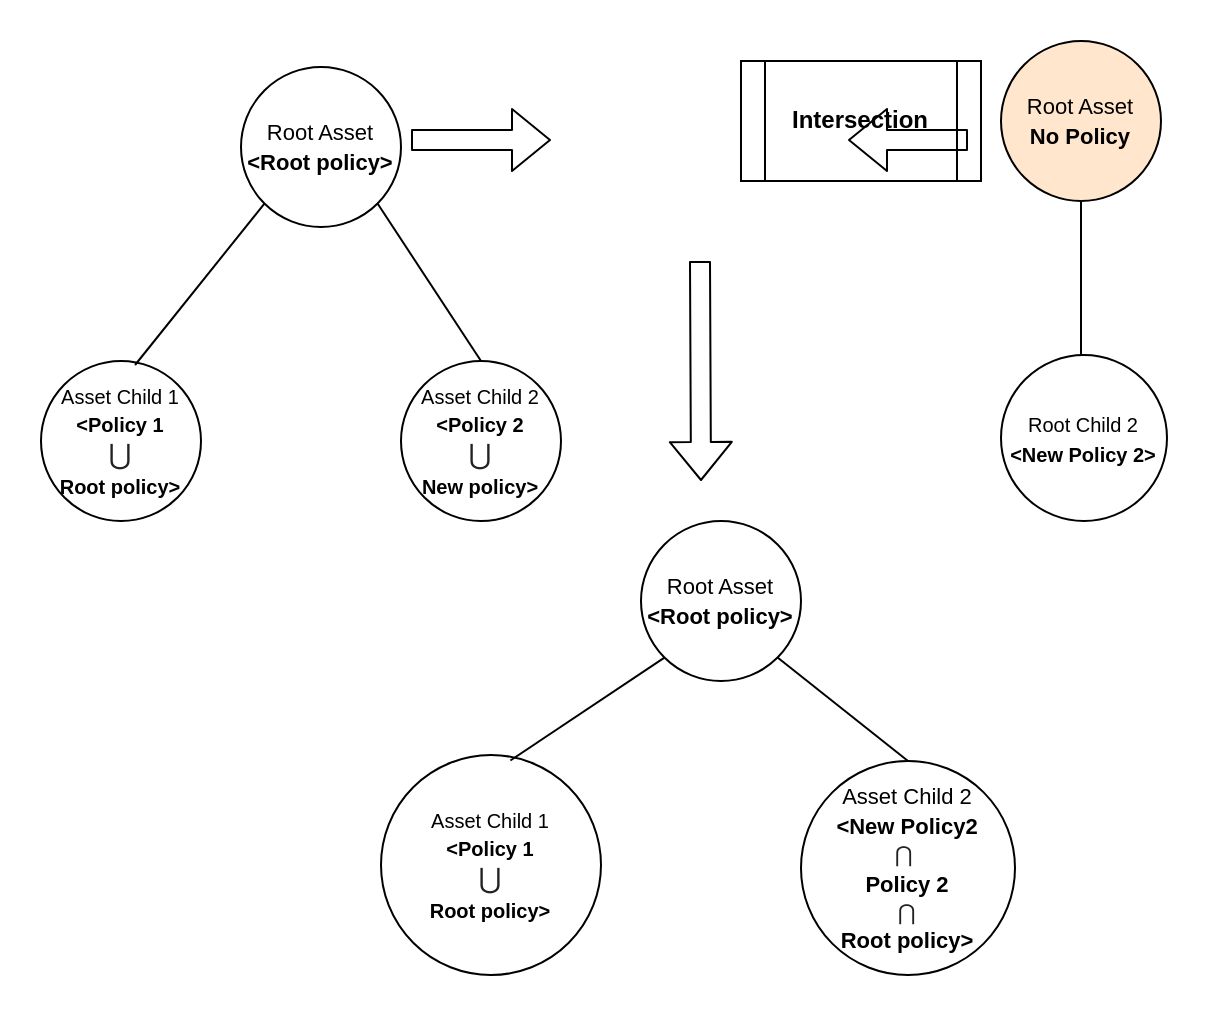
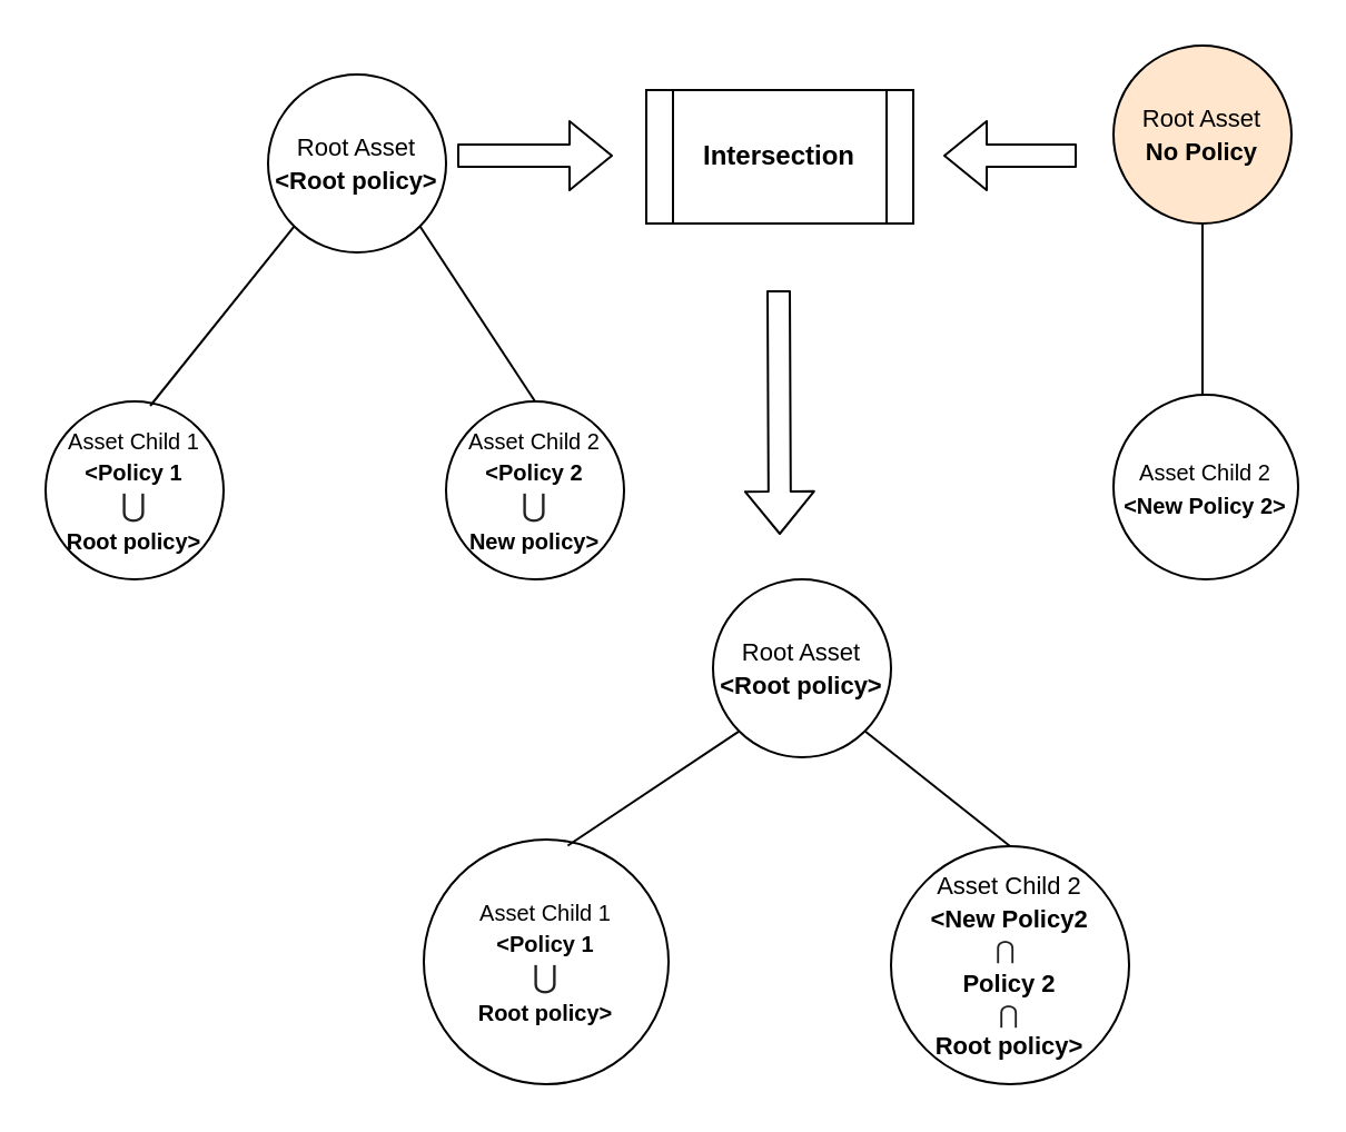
- <mxCell id="15" value="&lt;b&gt;Intersection&lt;/b&gt;" style="shape=process;whiteSpace=wrap;html=1;backgroundOutline=1;" vertex="1" parent="1"><mxGeometry x="370" y="30" width="120" height="60" as="geometry" /></mxCell>
+ <mxCell id="15" value="&lt;b&gt;Intersection&lt;/b&gt;" style="shape=process;whiteSpace=wrap;html=1;backgroundOutline=1;" vertex="1" parent="1"><mxGeometry x="290" y="40" width="120" height="60" as="geometry" /></mxCell>
- <mxCell id="9" value="&lt;font style=&quot;font-size: 10px&quot;&gt;Root Child 2&lt;br&gt;&lt;b&gt;&amp;lt;New Policy 2&amp;gt;&lt;/b&gt;&lt;br&gt;&lt;/font&gt;" style="ellipse;whiteSpace=wrap;html=1;aspect=fixed;" vertex="1" parent="1"><mxGeometry x="500" y="177" width="83" height="83" as="geometry" /></mxCell>
+ <mxCell id="9" value="&lt;font style=&quot;font-size: 10px&quot;&gt;Asset Child 2&lt;br&gt;&lt;b&gt;&amp;lt;New Policy 2&amp;gt;&lt;/b&gt;&lt;br&gt;&lt;/font&gt;" style="ellipse;whiteSpace=wrap;html=1;aspect=fixed;" vertex="1" parent="1"><mxGeometry x="500" y="177" width="83" height="83" as="geometry" /></mxCell>
